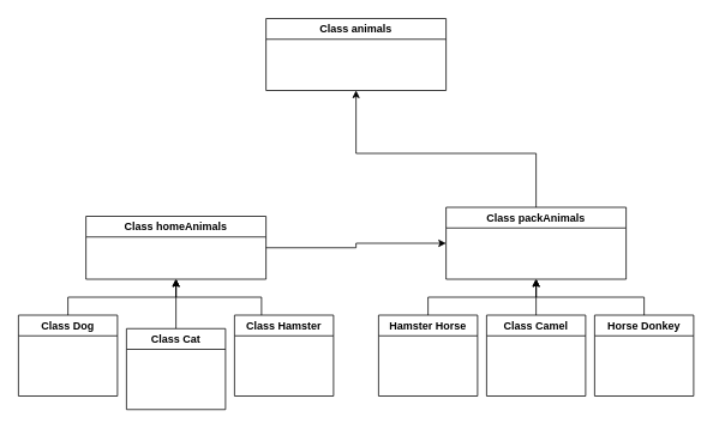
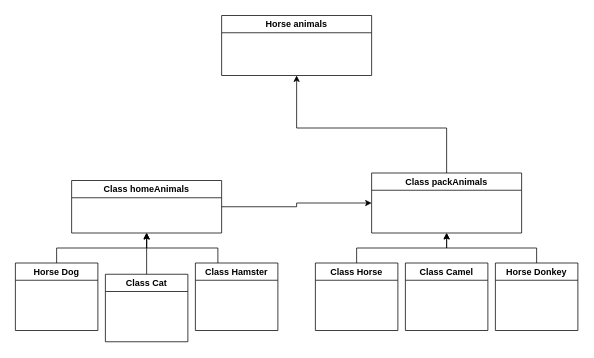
- <mxCell id="2" value="Class animals" style="swimlane;whiteSpace=wrap;html=1;" vertex="1" parent="1"><mxGeometry x="295" y="20" width="200" height="80" as="geometry" /></mxCell>
+ <mxCell id="2" value="Horse animals" style="swimlane;whiteSpace=wrap;html=1;" vertex="1" parent="1"><mxGeometry x="295" y="20" width="200" height="80" as="geometry" /></mxCell>
- <mxCell id="13" style="edgeStyle=orthogonalEdgeStyle;rounded=0;orthogonalLoop=1;jettySize=auto;html=1;entryX=0.5;entryY=1;entryDx=0;entryDy=0;" edge="1" parent="1" source="14" target="6"><mxGeometry relative="1" as="geometry" /></mxCell>
- <mxCell id="8" value="Class Dog" style="swimlane;whiteSpace=wrap;html=1;" vertex="1" parent="1"><mxGeometry x="20" y="350" width="110" height="90" as="geometry" /></mxCell>
+ <mxCell id="8" value="Horse Dog" style="swimlane;whiteSpace=wrap;html=1;" vertex="1" parent="1"><mxGeometry x="20" y="350" width="110" height="90" as="geometry" /></mxCell>
- <mxCell id="12" value="Hamster Horse" style="swimlane;whiteSpace=wrap;html=1;" vertex="1" parent="1"><mxGeometry x="420" y="350" width="110" height="90" as="geometry" /></mxCell>
+ <mxCell id="12" value="Class Horse" style="swimlane;whiteSpace=wrap;html=1;" vertex="1" parent="1"><mxGeometry x="420" y="350" width="110" height="90" as="geometry" /></mxCell>
